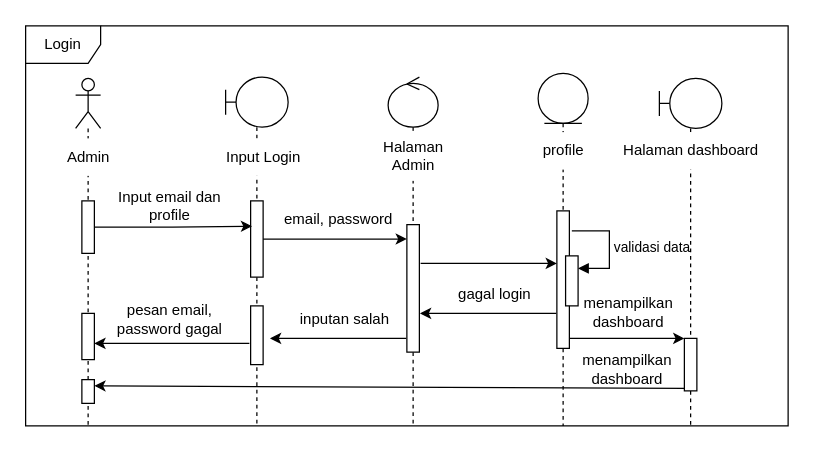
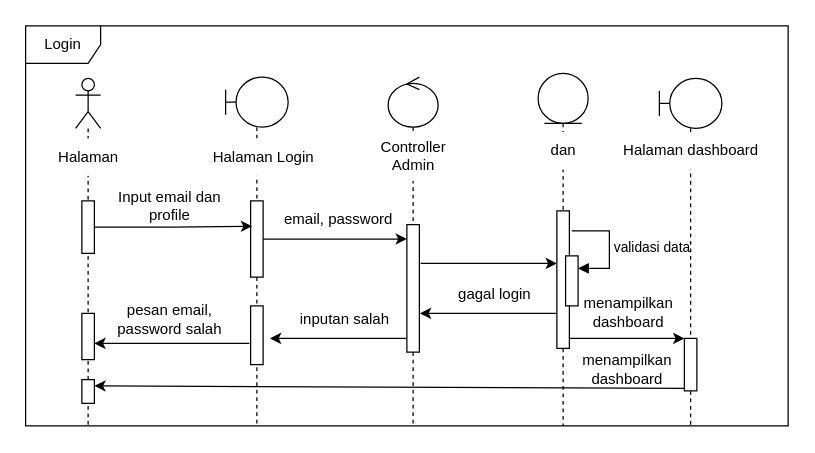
- <mxCell id="15" value="profile" style="text;html=1;align=center;verticalAlign=middle;resizable=0;points=[];autosize=1;fillColor=default;" parent="1" vertex="1"><mxGeometry x="420" y="105" width="60" height="30" as="geometry" /></mxCell>
+ <mxCell id="15" value="dan" style="text;html=1;align=center;verticalAlign=middle;resizable=0;points=[];autosize=1;fillColor=default;" parent="1" vertex="1"><mxGeometry x="420" y="105" width="60" height="30" as="geometry" /></mxCell>
- <mxCell id="16" value="Halaman&lt;br&gt;Admin" style="text;html=1;align=center;verticalAlign=middle;resizable=0;points=[];autosize=1;strokeColor=none;fillColor=default;shadow=0;" parent="1" vertex="1"><mxGeometry x="290" y="104" width="80" height="40" as="geometry" /></mxCell>
+ <mxCell id="16" value="Controller&lt;br&gt;Admin" style="text;html=1;align=center;verticalAlign=middle;resizable=0;points=[];autosize=1;strokeColor=none;fillColor=default;shadow=0;" parent="1" vertex="1"><mxGeometry x="290" y="104" width="80" height="40" as="geometry" /></mxCell>
- <mxCell id="6" value="Admin" style="text;html=1;align=center;verticalAlign=middle;resizable=0;points=[];autosize=1;strokeColor=none;fillColor=default;" parent="1" vertex="1"><mxGeometry x="40" y="110" width="60" height="30" as="geometry" /></mxCell>
+ <mxCell id="6" value="Halaman" style="text;html=1;align=center;verticalAlign=middle;resizable=0;points=[];autosize=1;strokeColor=none;fillColor=default;" parent="1" vertex="1"><mxGeometry x="40" y="110" width="60" height="30" as="geometry" /></mxCell>
- <mxCell id="10" value="Input Login" style="text;html=1;align=center;verticalAlign=middle;resizable=0;points=[];autosize=1;strokeColor=none;fillColor=default;" parent="1" vertex="1"><mxGeometry x="160" y="110" width="100" height="30" as="geometry" /></mxCell>
+ <mxCell id="10" value="Halaman Login" style="text;html=1;align=center;verticalAlign=middle;resizable=0;points=[];autosize=1;strokeColor=none;fillColor=default;" parent="1" vertex="1"><mxGeometry x="160" y="110" width="100" height="30" as="geometry" /></mxCell>
- <mxCell id="35" value="pesan email, &lt;br&gt;password gagal" style="text;html=1;align=center;verticalAlign=middle;resizable=0;points=[];autosize=1;strokeColor=none;fillColor=none;" parent="1" vertex="1"><mxGeometry x="80" y="235" width="110" height="40" as="geometry" /></mxCell>
+ <mxCell id="35" value="pesan email, &lt;br&gt;password salah" style="text;html=1;align=center;verticalAlign=middle;resizable=0;points=[];autosize=1;strokeColor=none;fillColor=none;" parent="1" vertex="1"><mxGeometry x="80" y="235" width="110" height="40" as="geometry" /></mxCell>
